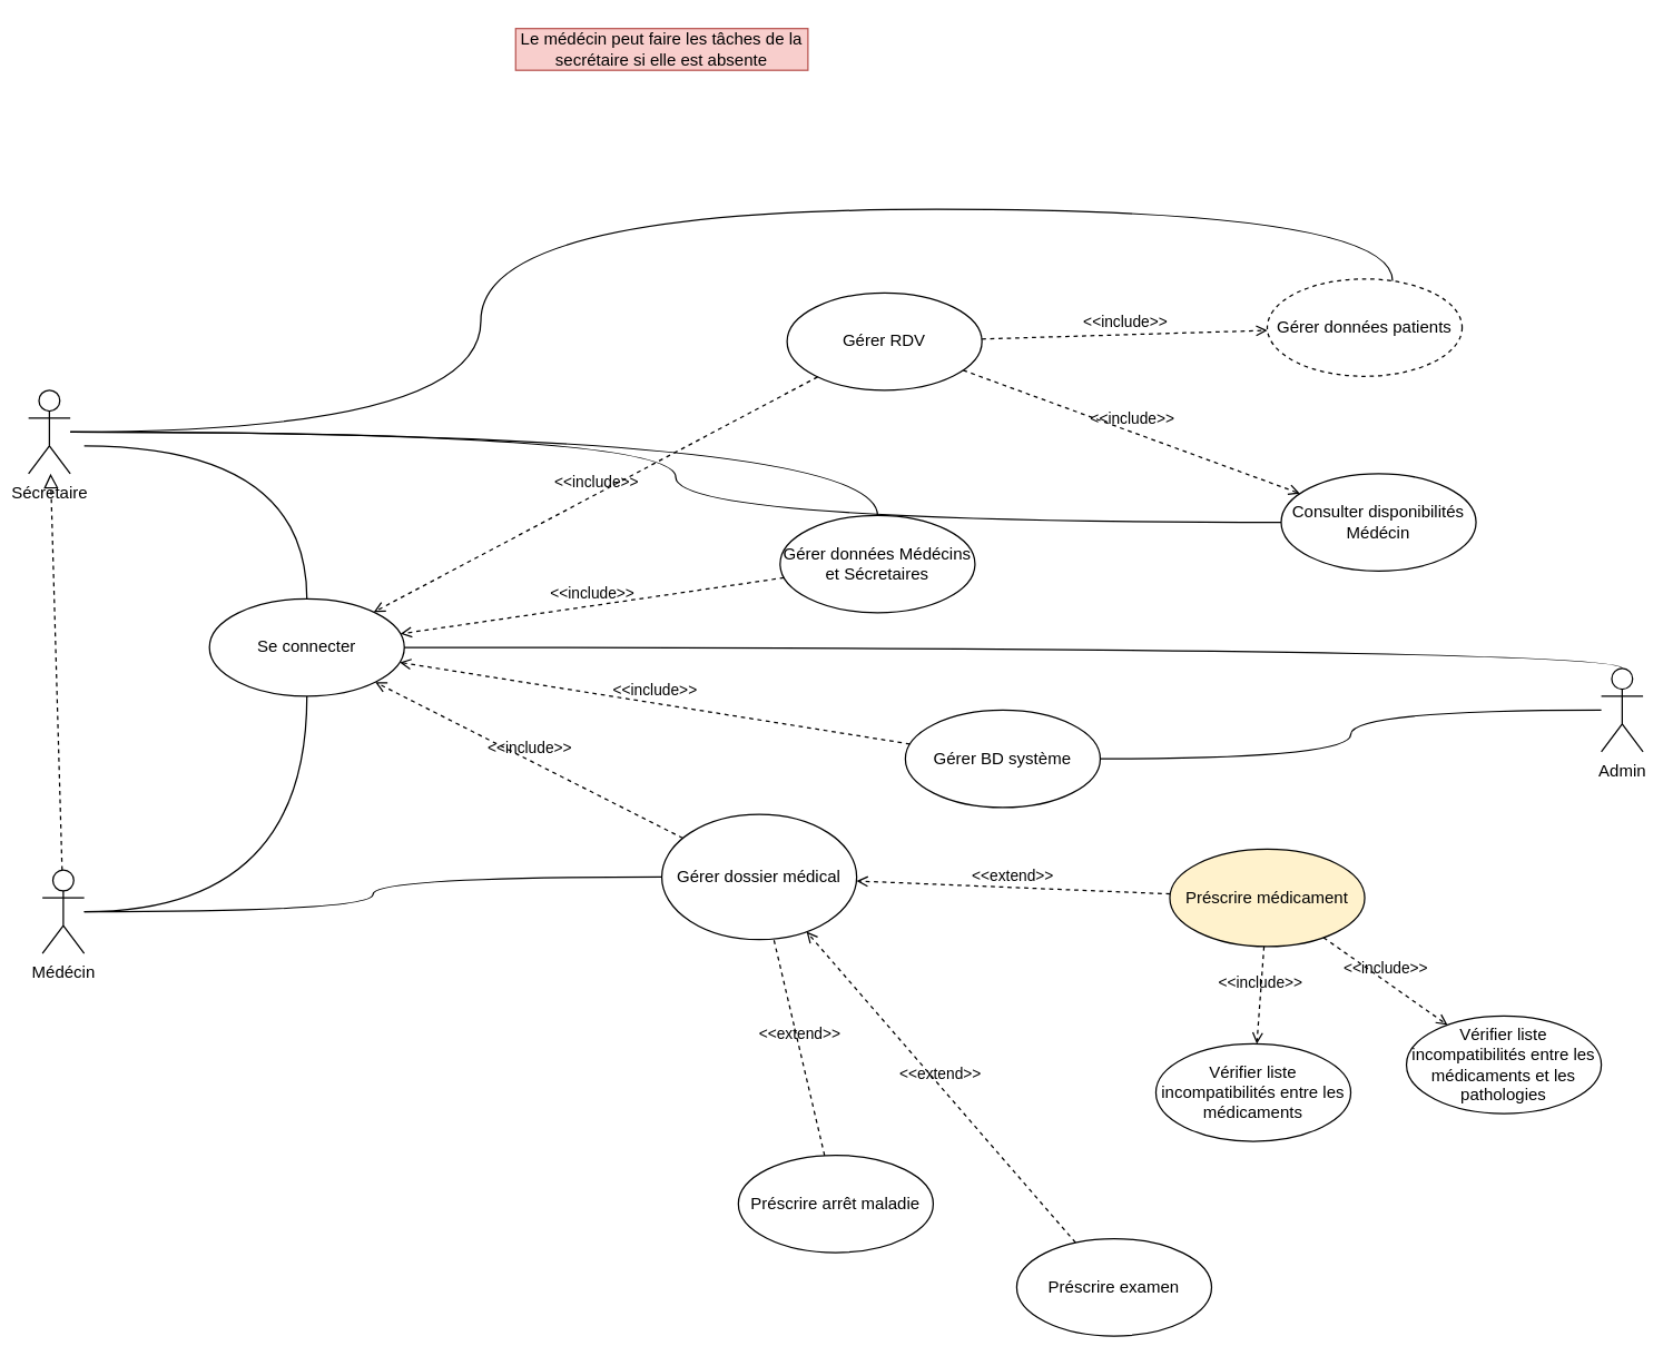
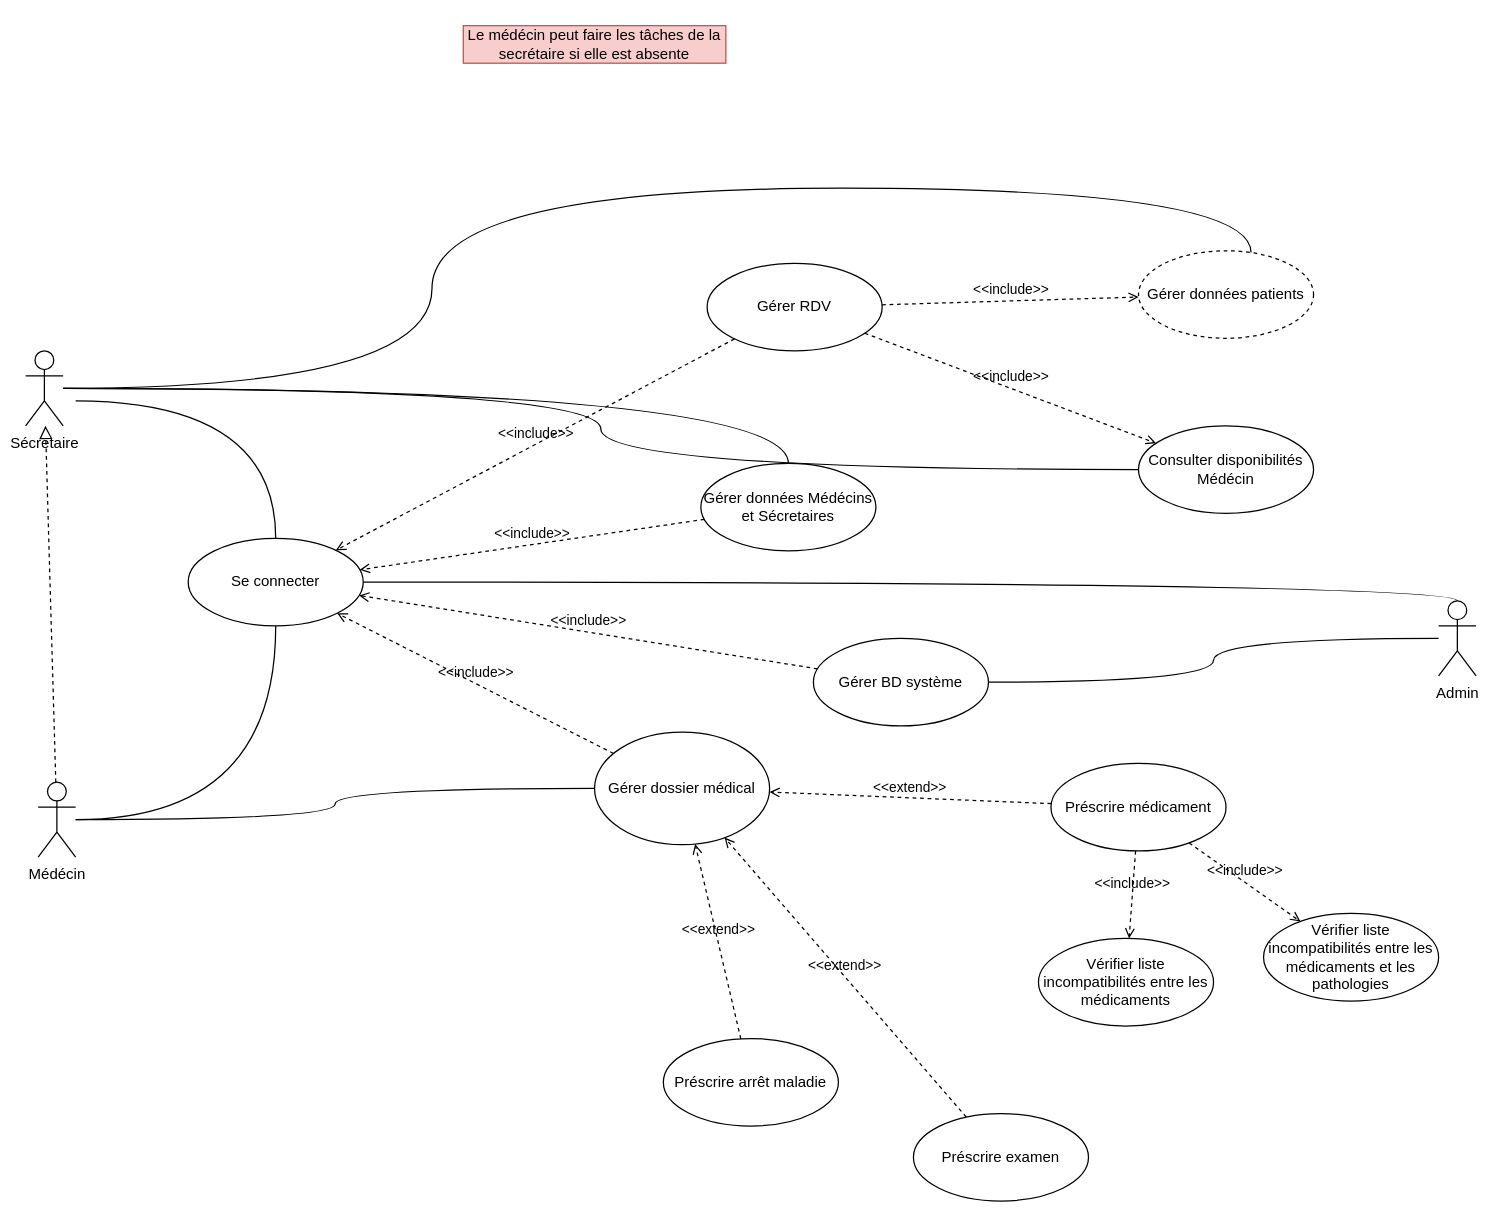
- <mxCell id="9" value="Consulter disponibilités Médécin" style="ellipse;whiteSpace=wrap;html=1;" vertex="1" parent="1"><mxGeometry x="920" y="340" width="140" height="70" as="geometry" /></mxCell>
+ <mxCell id="9" value="Consulter disponibilités Médécin" style="ellipse;whiteSpace=wrap;html=1;" vertex="1" parent="1"><mxGeometry x="910" y="340" width="140" height="70" as="geometry" /></mxCell>
- <mxCell id="14" value="Préscrire médicament" style="ellipse;whiteSpace=wrap;html=1;fillColor=#fff2cc;" vertex="1" parent="1"><mxGeometry x="840" y="610" width="140" height="70" as="geometry" /></mxCell>
+ <mxCell id="14" value="Préscrire médicament" style="ellipse;whiteSpace=wrap;html=1;" vertex="1" parent="1"><mxGeometry x="840" y="610" width="140" height="70" as="geometry" /></mxCell>
- <mxCell id="26" value="&amp;lt;&amp;lt;extend&amp;gt;&amp;gt;" style="html=1;verticalAlign=bottom;labelBackgroundColor=none;endArrow=none;endFill=0;dashed=1;rounded=0;" edge="1" parent="1" source="16" target="17"><mxGeometry width="160" relative="1" as="geometry"><mxPoint x="780" y="903" as="sourcePoint" /><mxPoint x="626" y="740" as="targetPoint" /></mxGeometry></mxCell>
+ <mxCell id="26" value="&amp;lt;&amp;lt;extend&amp;gt;&amp;gt;" style="html=1;verticalAlign=bottom;labelBackgroundColor=none;endArrow=open;endFill=0;dashed=1;rounded=0;" edge="1" parent="1" source="16" target="17"><mxGeometry width="160" relative="1" as="geometry"><mxPoint x="780" y="903" as="sourcePoint" /><mxPoint x="626" y="740" as="targetPoint" /></mxGeometry></mxCell>
